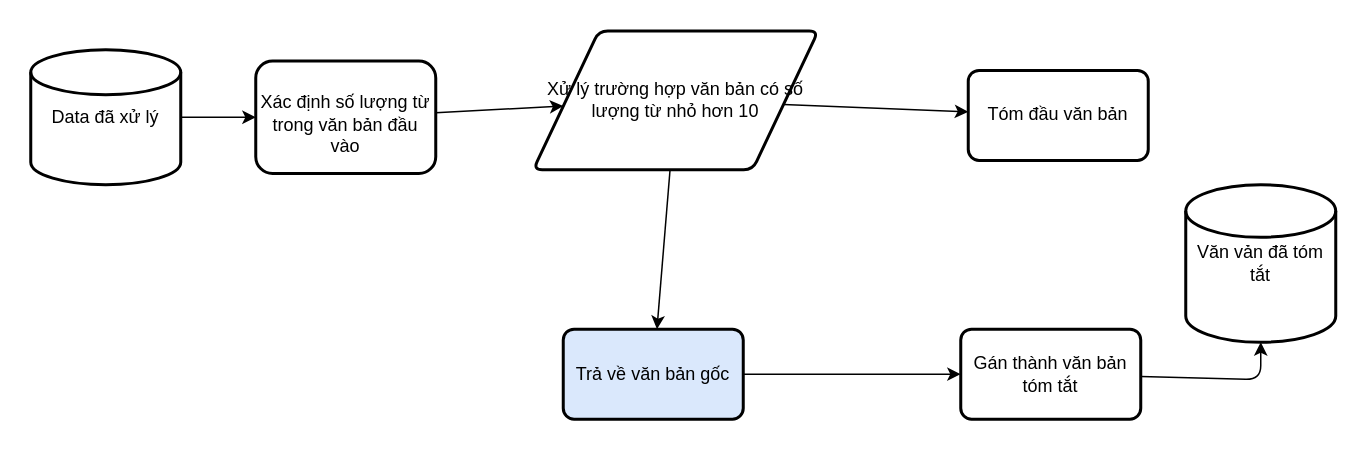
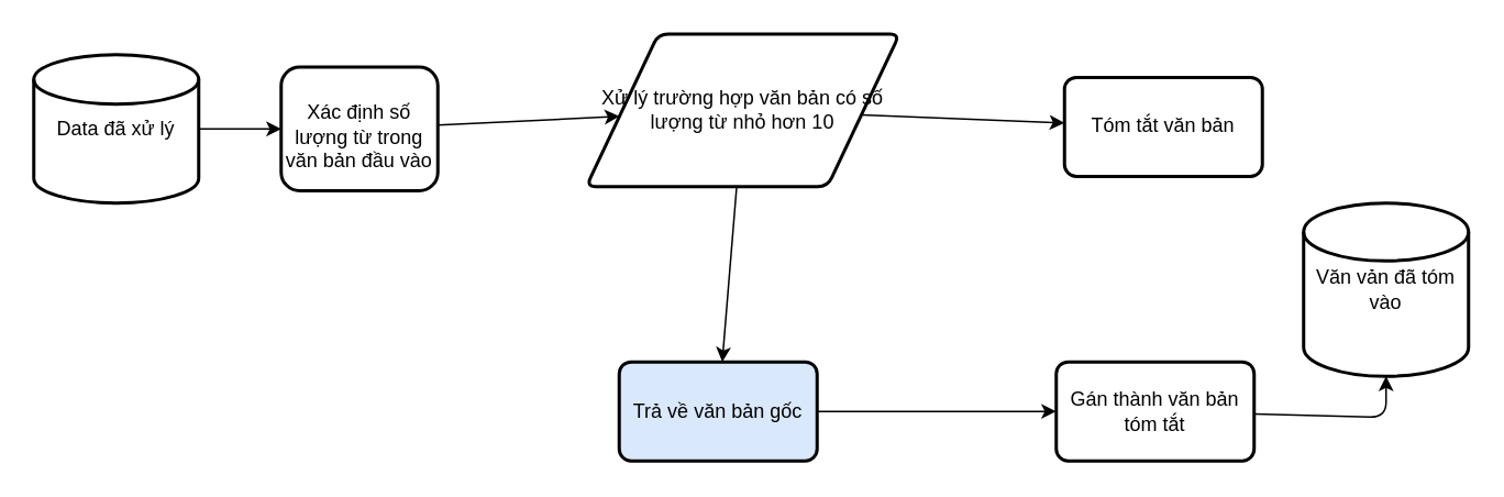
- <mxCell id="9" value="Tóm đầu văn bản" style="whiteSpace=wrap;html=1;strokeWidth=2;rounded=1;arcSize=12;" vertex="1" parent="1"><mxGeometry x="645" y="46.25" width="120" height="60" as="geometry" /></mxCell>
+ <mxCell id="9" value="Tóm tắt văn bản" style="whiteSpace=wrap;html=1;strokeWidth=2;rounded=1;arcSize=12;" vertex="1" parent="1"><mxGeometry x="645" y="46.25" width="120" height="60" as="geometry" /></mxCell>
- <mxCell id="5" value="&#10;Xác định số lượng từ trong văn bản đầu vào&#10;&#10;" style="whiteSpace=wrap;html=1;strokeWidth=2;align=center;verticalAlign=top;rounded=1;" vertex="1" parent="1"><mxGeometry x="170" y="40" width="120" height="75" as="geometry" /></mxCell>
+ <mxCell id="5" value="&#10;Xác định số lượng từ trong văn bản đầu vào&#10;&#10;" style="whiteSpace=wrap;html=1;strokeWidth=2;align=center;verticalAlign=top;rounded=1;" vertex="1" parent="1"><mxGeometry x="170" y="40" width="95" height="75" as="geometry" /></mxCell>
- <mxCell id="14" value="Văn vản đã tóm tắt" style="strokeWidth=2;html=1;shape=mxgraph.flowchart.database;whiteSpace=wrap;rounded=1;" vertex="1" parent="1"><mxGeometry x="790" y="122.5" width="100" height="105" as="geometry" /></mxCell>
+ <mxCell id="14" value="Văn vản đã tóm vào" style="strokeWidth=2;html=1;shape=mxgraph.flowchart.database;whiteSpace=wrap;rounded=1;" vertex="1" parent="1"><mxGeometry x="790" y="122.5" width="100" height="105" as="geometry" /></mxCell>
